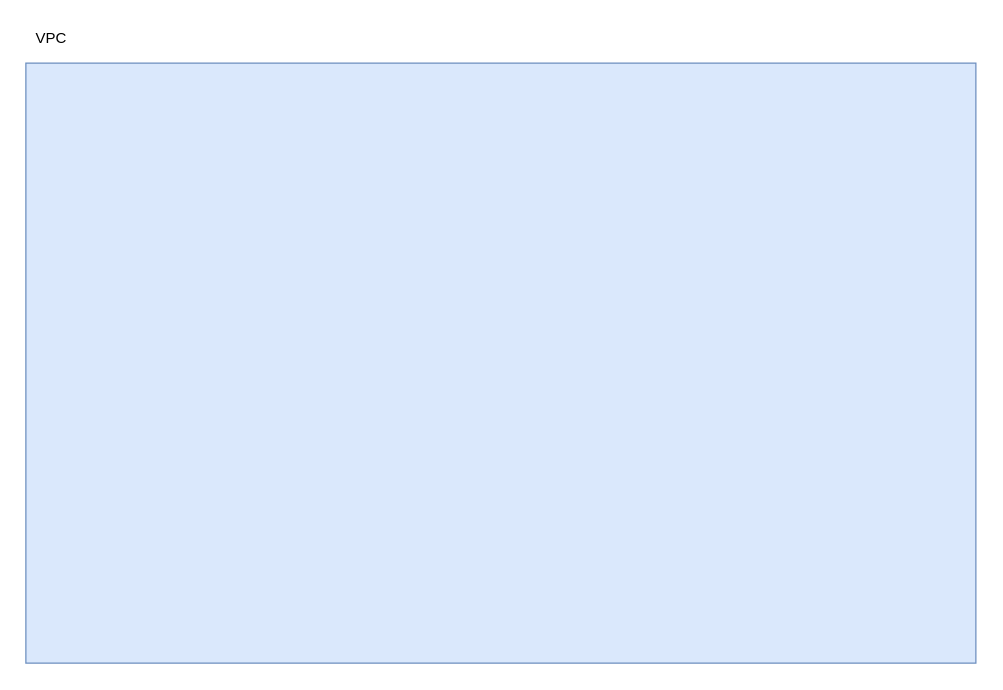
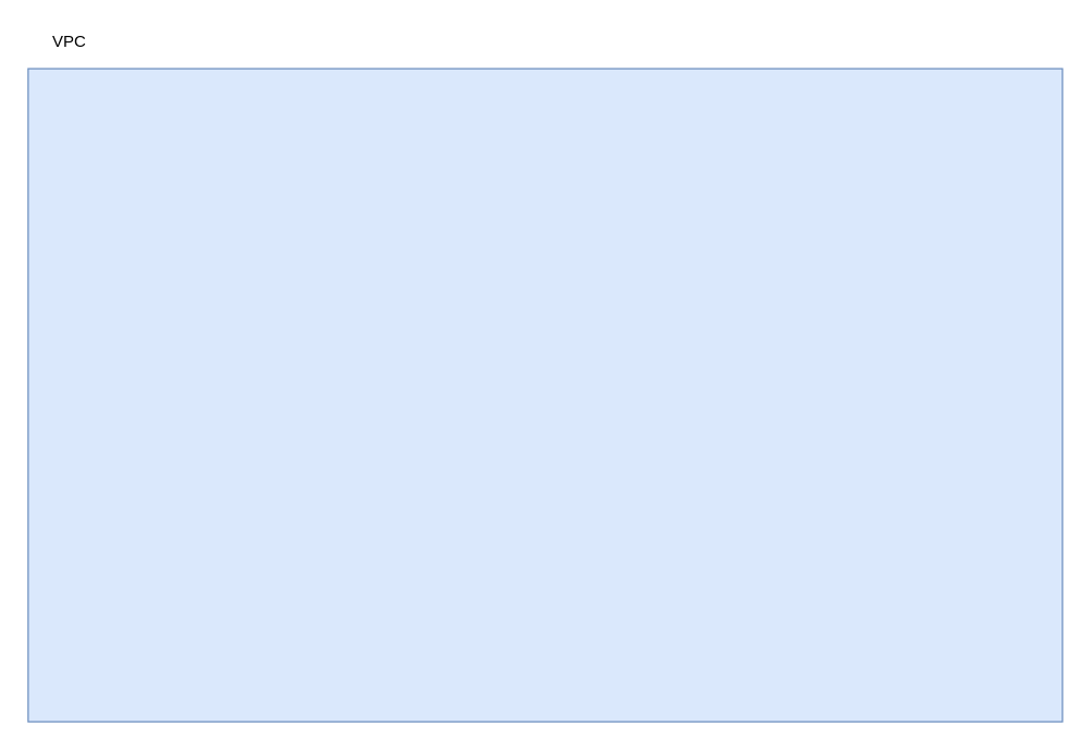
- <mxCell id="3" value="VPC" style="text;html=1;resizable=0;autosize=1;align=center;verticalAlign=middle;points=[];fillColor=none;strokeColor=none;rounded=0;" vertex="1" parent="1"><mxGeometry x="20" y="20" width="40" height="20" as="geometry" /></mxCell>
+ <mxCell id="3" value="VPC" style="text;html=1;resizable=0;autosize=1;align=center;verticalAlign=middle;points=[];fillColor=none;strokeColor=none;rounded=0;" vertex="1" parent="1"><mxGeometry x="30" y="20" width="40" height="20" as="geometry" /></mxCell>
